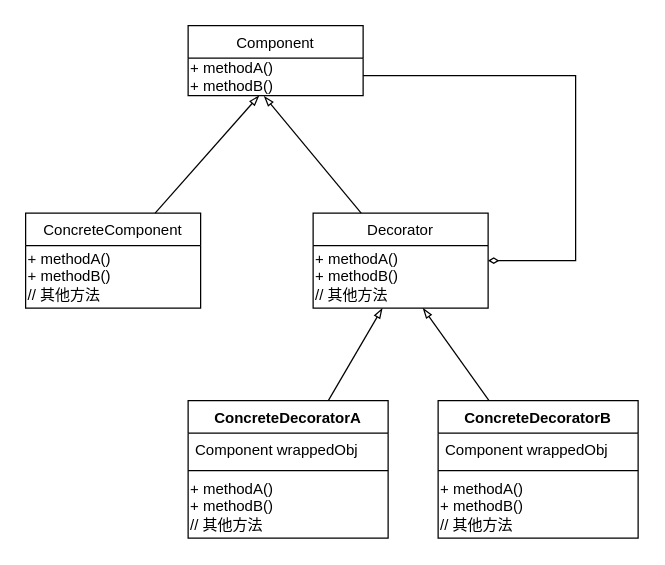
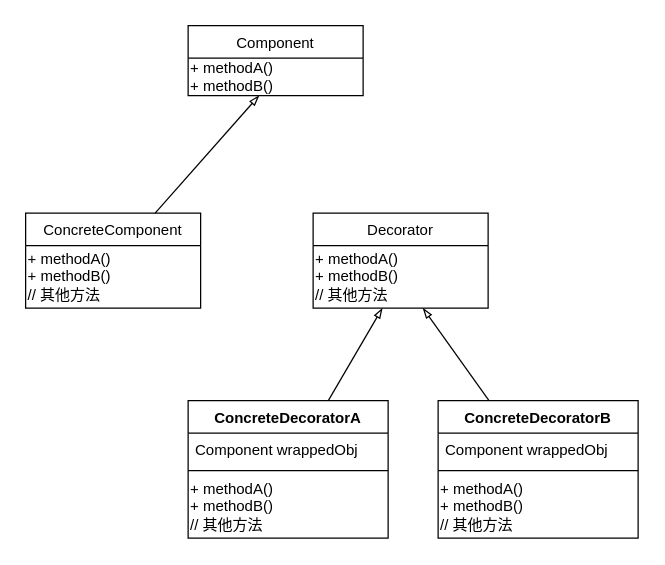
- <mxCell id="2" style="edgeStyle=orthogonalEdgeStyle;rounded=0;orthogonalLoop=1;jettySize=auto;html=1;endArrow=diamondThin;endFill=0;" edge="1" parent="1" source="3" target="9"><mxGeometry relative="1" as="geometry"><mxPoint x="400" y="230" as="targetPoint" /><Array as="points"><mxPoint x="460" y="60" /><mxPoint x="460" y="208" /></Array></mxGeometry></mxCell>
- <mxCell id="8" style="edgeStyle=none;rounded=0;orthogonalLoop=1;jettySize=auto;html=1;entryX=0.434;entryY=1.013;entryDx=0;entryDy=0;entryPerimeter=0;endArrow=blockThin;endFill=0;" edge="1" parent="1" source="9" target="4"><mxGeometry relative="1" as="geometry" /></mxCell>
